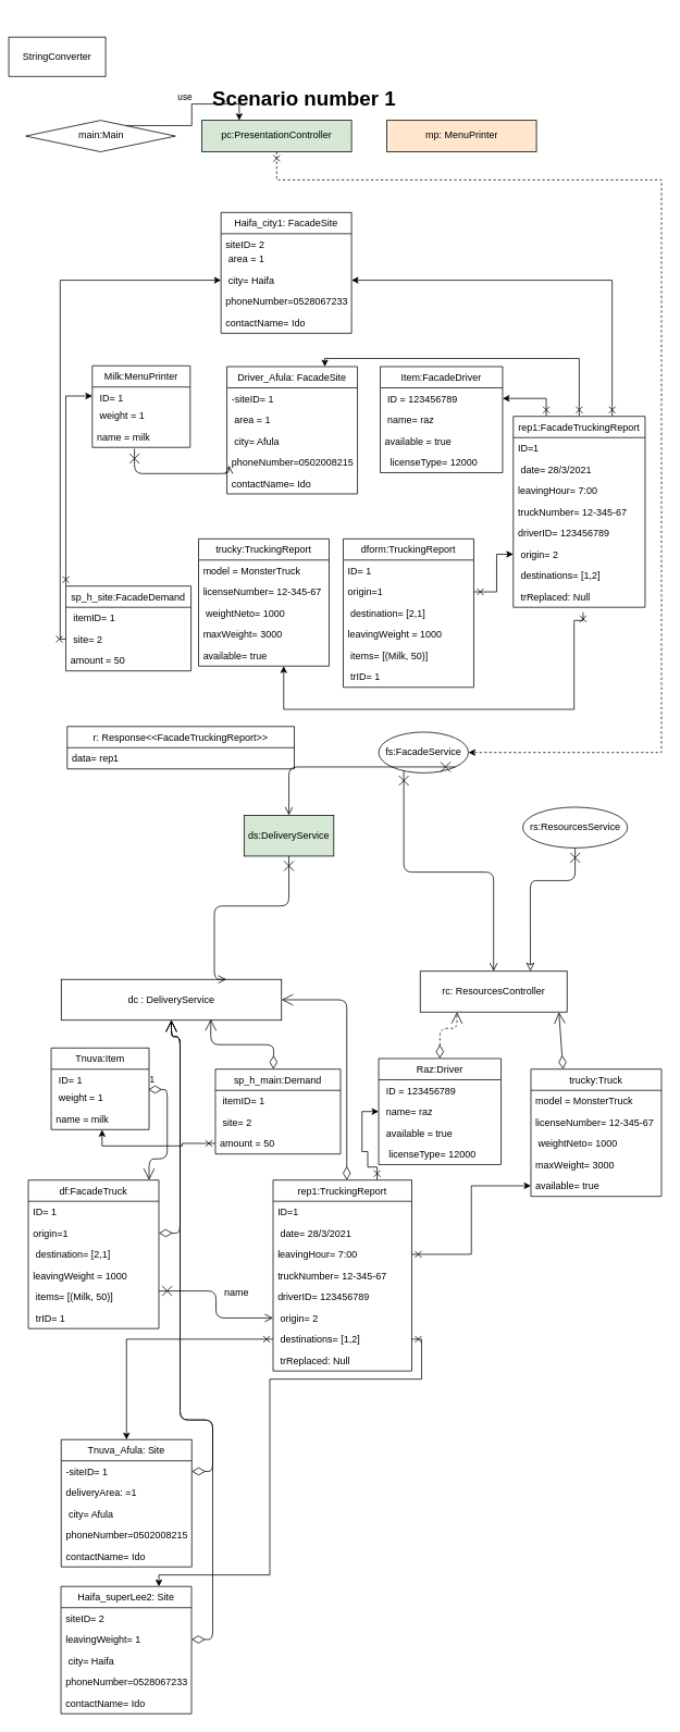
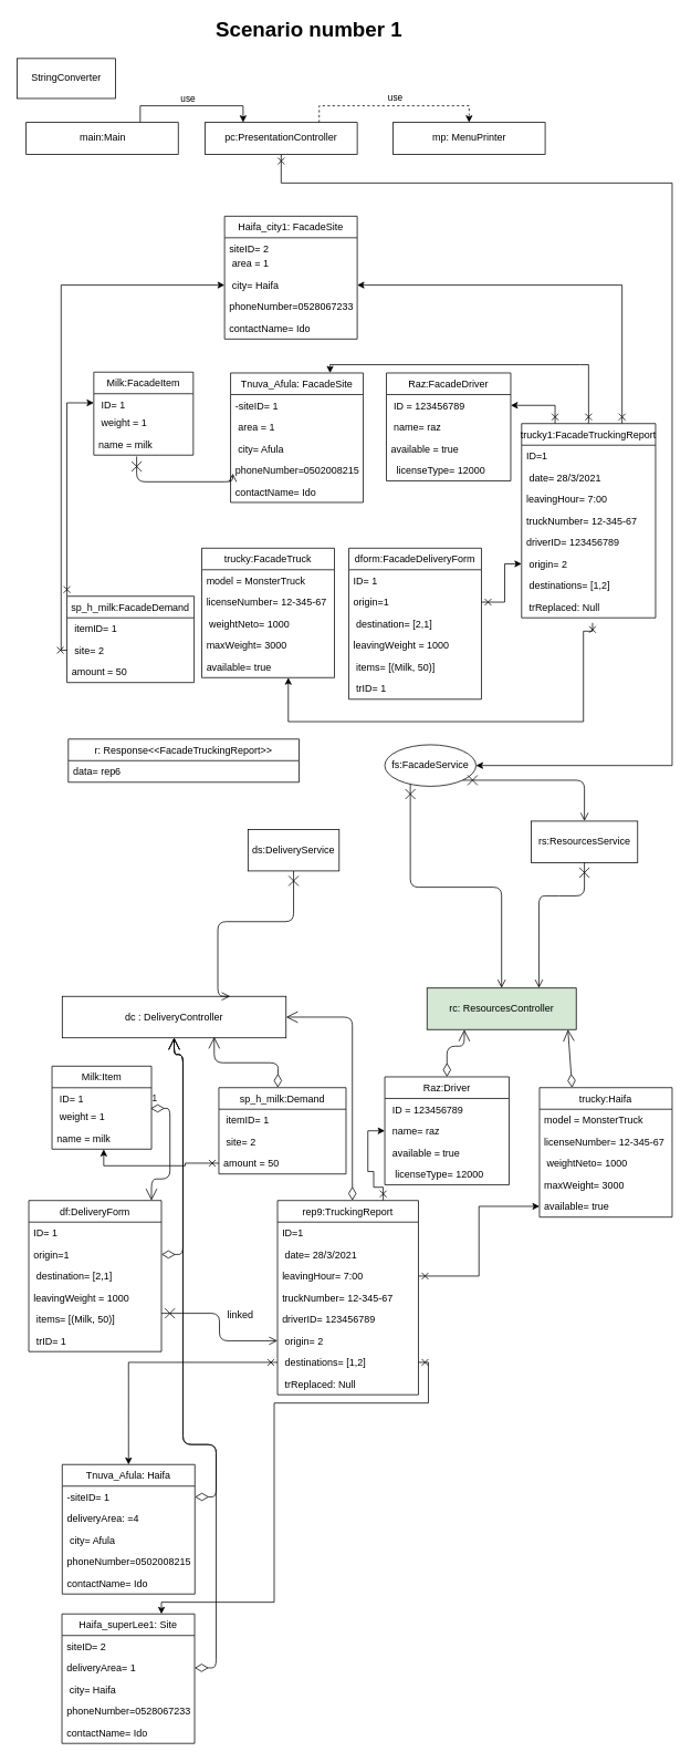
- <mxCell id="2" value="StringConverter" style="html=1;" parent="1" vertex="1"><mxGeometry x="10" y="44.999" width="118.73" height="48.148" as="geometry" /></mxCell>
+ <mxCell id="2" value="StringConverter" style="html=1;" parent="1" vertex="1"><mxGeometry x="20" y="69.999" width="118.73" height="48.148" as="geometry" /></mxCell>
- <mxCell id="86" value="Scenario number 1" style="text;align=center;fontStyle=1;verticalAlign=middle;spacingLeft=3;spacingRight=3;strokeColor=none;rotatable=0;points=[[0,0.5],[1,0.5]];portConstraint=eastwest;fontSize=25;" parent="1" vertex="1"><mxGeometry x="232.41" y="105" width="279.67" height="26" as="geometry" /></mxCell>
+ <mxCell id="86" value="Scenario number 1" style="text;align=center;fontStyle=1;verticalAlign=middle;spacingLeft=3;spacingRight=3;strokeColor=none;rotatable=0;points=[[0,0.5],[1,0.5]];portConstraint=eastwest;fontSize=25;" parent="1" vertex="1"><mxGeometry x="232.41" y="20" width="279.67" height="26" as="geometry" /></mxCell>
+ <mxCell id="3" style="edgeStyle=orthogonalEdgeStyle;rounded=0;orthogonalLoop=1;jettySize=auto;html=1;exitX=0.75;exitY=0;exitDx=0;exitDy=0;entryX=0.5;entryY=0;entryDx=0;entryDy=0;dashed=1;" parent="1" source="6" target="9" edge="1"><mxGeometry relative="1" as="geometry" /></mxCell>
+ <mxCell id="4" value="use" style="edgeLabel;html=1;align=center;verticalAlign=middle;resizable=0;points=[];" parent="3" vertex="1" connectable="0"><mxGeometry x="0.344" y="-2" relative="1" as="geometry"><mxPoint x="-36.79" y="-11.97" as="offset" /></mxGeometry></mxCell>
- <mxCell id="8" value="main:Main" style="rhombus;html=1;" parent="1" vertex="1"><mxGeometry x="30.794" y="147.036" width="183.492" height="38.519" as="geometry" /></mxCell>
+ <mxCell id="8" value="main:Main" style="html=1;" parent="1" vertex="1"><mxGeometry x="30.794" y="147.036" width="183.492" height="38.519" as="geometry" /></mxCell>
- <mxCell id="6" value="pc:PresentationController" style="html=1;fillColor=#d5e8d4;" parent="1" vertex="1"><mxGeometry x="246.667" y="147.036" width="183.492" height="38.519" as="geometry" /></mxCell>
+ <mxCell id="6" value="pc:PresentationController" style="html=1;" parent="1" vertex="1"><mxGeometry x="246.667" y="147.036" width="183.492" height="38.519" as="geometry" /></mxCell>
- <mxCell id="9" value="mp: MenuPrinter" style="html=1;fillColor=#ffe6cc;" parent="1" vertex="1"><mxGeometry x="473.333" y="147.036" width="183.492" height="38.519" as="geometry" /></mxCell>
+ <mxCell id="9" value="mp: MenuPrinter" style="html=1;" parent="1" vertex="1"><mxGeometry x="473.333" y="147.036" width="183.492" height="38.519" as="geometry" /></mxCell>
- <mxCell id="5" style="edgeStyle=orthogonalEdgeStyle;rounded=0;orthogonalLoop=1;jettySize=auto;html=1;exitX=0.5;exitY=1;exitDx=0;exitDy=0;startArrow=cross;startFill=0;fontSize=25;entryX=1;entryY=0.5;entryDx=0;entryDy=0;dashed=1;" parent="1" source="6" target="13" edge="1"><mxGeometry relative="1" as="geometry"><mxPoint x="860.833" y="600" as="targetPoint" /><Array as="points"><mxPoint x="338" y="220" /><mxPoint x="810" y="220" /><mxPoint x="810" y="922" /></Array></mxGeometry></mxCell>
+ <mxCell id="5" style="edgeStyle=orthogonalEdgeStyle;rounded=0;orthogonalLoop=1;jettySize=auto;html=1;exitX=0.5;exitY=1;exitDx=0;exitDy=0;startArrow=cross;startFill=0;fontSize=25;entryX=1;entryY=0.5;entryDx=0;entryDy=0;" parent="1" source="6" target="13" edge="1"><mxGeometry relative="1" as="geometry"><mxPoint x="860.833" y="600" as="targetPoint" /><Array as="points"><mxPoint x="338" y="220" /><mxPoint x="810" y="220" /><mxPoint x="810" y="922" /></Array></mxGeometry></mxCell>
- <mxCell id="32" value="Milk:MenuPrinter" style="swimlane;fontStyle=0;childLayout=stackLayout;horizontal=1;startSize=26;horizontalStack=0;resizeParent=1;resizeParentMax=0;resizeLast=0;collapsible=1;marginBottom=0;swimlaneFillColor=#ffffff;" parent="1" vertex="1"><mxGeometry x="112.413" y="447.89" width="120" height="100" as="geometry" /></mxCell>
+ <mxCell id="32" value="Milk:FacadeItem" style="swimlane;fontStyle=0;childLayout=stackLayout;horizontal=1;startSize=26;horizontalStack=0;resizeParent=1;resizeParentMax=0;resizeLast=0;collapsible=1;marginBottom=0;swimlaneFillColor=#ffffff;" parent="1" vertex="1"><mxGeometry x="112.413" y="447.89" width="120" height="100" as="geometry" /></mxCell>
- <mxCell id="48" value="Driver_Afula: FacadeSite" style="swimlane;fontStyle=0;childLayout=stackLayout;horizontal=1;startSize=26;horizontalStack=0;resizeParent=1;resizeParentMax=0;resizeLast=0;collapsible=1;marginBottom=0;swimlaneFillColor=#ffffff;" parent="1" vertex="1"><mxGeometry x="277.413" y="448.89" width="160" height="156" as="geometry" /></mxCell>
+ <mxCell id="48" value="Tnuva_Afula: FacadeSite" style="swimlane;fontStyle=0;childLayout=stackLayout;horizontal=1;startSize=26;horizontalStack=0;resizeParent=1;resizeParentMax=0;resizeLast=0;collapsible=1;marginBottom=0;swimlaneFillColor=#ffffff;" parent="1" vertex="1"><mxGeometry x="277.413" y="448.89" width="160" height="156" as="geometry" /></mxCell>
- <mxCell id="54" value="Item:FacadeDriver" style="swimlane;fontStyle=0;childLayout=stackLayout;horizontal=1;startSize=26;horizontalStack=0;resizeParent=1;resizeParentMax=0;resizeLast=0;collapsible=1;marginBottom=0;swimlaneFillColor=#ffffff;" parent="1" vertex="1"><mxGeometry x="465.333" y="448.89" width="150" height="130" as="geometry" /></mxCell>
+ <mxCell id="54" value="Raz:FacadeDriver" style="swimlane;fontStyle=0;childLayout=stackLayout;horizontal=1;startSize=26;horizontalStack=0;resizeParent=1;resizeParentMax=0;resizeLast=0;collapsible=1;marginBottom=0;swimlaneFillColor=#ffffff;" parent="1" vertex="1"><mxGeometry x="465.333" y="448.89" width="150" height="130" as="geometry" /></mxCell>
- <mxCell id="39" value="rep1:FacadeTruckingReport" style="swimlane;fontStyle=0;childLayout=stackLayout;horizontal=1;startSize=26;horizontalStack=0;resizeParent=1;resizeParentMax=0;resizeLast=0;collapsible=1;marginBottom=0;swimlaneFillColor=#ffffff;" parent="1" vertex="1"><mxGeometry x="628.41" y="509.89" width="161.59" height="234" as="geometry" /></mxCell>
+ <mxCell id="39" value="trucky1:FacadeTruckingReport" style="swimlane;fontStyle=0;childLayout=stackLayout;horizontal=1;startSize=26;horizontalStack=0;resizeParent=1;resizeParentMax=0;resizeLast=0;collapsible=1;marginBottom=0;swimlaneFillColor=#ffffff;" parent="1" vertex="1"><mxGeometry x="628.41" y="509.89" width="161.59" height="234" as="geometry" /></mxCell>
- <mxCell id="71" value="trucky:TruckingReport" style="swimlane;fontStyle=0;childLayout=stackLayout;horizontal=1;startSize=26;horizontalStack=0;resizeParent=1;resizeParentMax=0;resizeLast=0;collapsible=1;marginBottom=0;swimlaneFillColor=#ffffff;" parent="1" vertex="1"><mxGeometry x="242.663" y="660" width="160" height="156" as="geometry" /></mxCell>
+ <mxCell id="71" value="trucky:FacadeTruck" style="swimlane;fontStyle=0;childLayout=stackLayout;horizontal=1;startSize=26;horizontalStack=0;resizeParent=1;resizeParentMax=0;resizeLast=0;collapsible=1;marginBottom=0;swimlaneFillColor=#ffffff;" parent="1" vertex="1"><mxGeometry x="242.663" y="660" width="160" height="156" as="geometry" /></mxCell>
- <mxCell id="59" value="dform:TruckingReport" style="swimlane;fontStyle=0;childLayout=stackLayout;horizontal=1;startSize=26;horizontalStack=0;resizeParent=1;resizeParentMax=0;resizeLast=0;collapsible=1;marginBottom=0;swimlaneFillColor=#ffffff;" parent="1" vertex="1"><mxGeometry x="420.003" y="660" width="160" height="182" as="geometry" /></mxCell>
+ <mxCell id="59" value="dform:FacadeDeliveryForm" style="swimlane;fontStyle=0;childLayout=stackLayout;horizontal=1;startSize=26;horizontalStack=0;resizeParent=1;resizeParentMax=0;resizeLast=0;collapsible=1;marginBottom=0;swimlaneFillColor=#ffffff;" parent="1" vertex="1"><mxGeometry x="420.003" y="660" width="160" height="182" as="geometry" /></mxCell>
- <mxCell id="67" value="sp_h_site:FacadeDemand" style="swimlane;fontStyle=0;childLayout=stackLayout;horizontal=1;startSize=26;horizontalStack=0;resizeParent=1;resizeParentMax=0;resizeLast=0;collapsible=1;marginBottom=0;swimlaneFillColor=#ffffff;" parent="1" vertex="1"><mxGeometry x="80" y="717.89" width="153.41" height="104" as="geometry" /></mxCell>
+ <mxCell id="67" value="sp_h_milk:FacadeDemand" style="swimlane;fontStyle=0;childLayout=stackLayout;horizontal=1;startSize=26;horizontalStack=0;resizeParent=1;resizeParentMax=0;resizeLast=0;collapsible=1;marginBottom=0;swimlaneFillColor=#ffffff;" parent="1" vertex="1"><mxGeometry x="80" y="717.89" width="153.41" height="104" as="geometry" /></mxCell>
- <mxCell id="12" value="data= rep1" style="text;strokeColor=none;fillColor=none;align=left;verticalAlign=top;spacingLeft=4;spacingRight=4;overflow=hidden;rotatable=0;points=[[0,0.5],[1,0.5]];portConstraint=eastwest;" parent="11" vertex="1"><mxGeometry y="26" width="278.33" height="26" as="geometry" /></mxCell>
+ <mxCell id="12" value="data= rep6" style="text;strokeColor=none;fillColor=none;align=left;verticalAlign=top;spacingLeft=4;spacingRight=4;overflow=hidden;rotatable=0;points=[[0,0.5],[1,0.5]];portConstraint=eastwest;" parent="11" vertex="1"><mxGeometry y="26" width="278.33" height="26" as="geometry" /></mxCell>
- <mxCell id="17" value="" style="endArrow=open;startArrow=cross;endFill=0;startFill=0;endSize=8;startSize=10;html=1;exitX=1;exitY=1;exitDx=0;exitDy=0;edgeStyle=orthogonalEdgeStyle;" parent="1" source="13" target="15" edge="1"><mxGeometry width="160" relative="1" as="geometry"><mxPoint x="503.413" y="888.89" as="sourcePoint" /><mxPoint x="503.413" y="952.89" as="targetPoint" /></mxGeometry></mxCell>
+ <mxCell id="17" value="" style="endArrow=open;startArrow=cross;endFill=0;startFill=0;endSize=8;startSize=10;html=1;exitX=1;exitY=1;exitDx=0;exitDy=0;entryX=0.5;entryY=0;entryDx=0;entryDy=0;edgeStyle=orthogonalEdgeStyle;" parent="1" source="13" target="14" edge="1"><mxGeometry width="160" relative="1" as="geometry"><mxPoint x="503.413" y="888.89" as="sourcePoint" /><mxPoint x="503.413" y="952.89" as="targetPoint" /></mxGeometry></mxCell>
- <mxCell id="14" value="rs:ResourcesService" style="ellipse;html=1;fillColor=#ffffff;" parent="1" vertex="1"><mxGeometry x="640" y="988.89" width="128.41" height="50" as="geometry" /></mxCell>
+ <mxCell id="14" value="rs:ResourcesService" style="html=1;fillColor=#ffffff;" parent="1" vertex="1"><mxGeometry x="640" y="988.89" width="128.41" height="50" as="geometry" /></mxCell>
- <mxCell id="15" value="ds:DeliveryService" style="html=1;fillColor=#d5e8d4;" parent="1" vertex="1"><mxGeometry x="298.413" y="998.89" width="110" height="50" as="geometry" /></mxCell>
+ <mxCell id="15" value="ds:DeliveryService" style="html=1;fillColor=#ffffff;" parent="1" vertex="1"><mxGeometry x="298.413" y="998.89" width="110" height="50" as="geometry" /></mxCell>
- <mxCell id="21" value="" style="endArrow=classic;startArrow=cross;endFill=0;startFill=0;endSize=8;startSize=10;html=1;strokeColor=#000000;exitX=0.5;exitY=1;exitDx=0;exitDy=0;entryX=0.75;entryY=0;entryDx=0;entryDy=0;edgeStyle=orthogonalEdgeStyle;" parent="1" source="14" target="18" edge="1"><mxGeometry width="160" relative="1" as="geometry"><mxPoint x="338.413" y="1098.89" as="sourcePoint" /><mxPoint x="498.413" y="1098.89" as="targetPoint" /><Array as="points"><mxPoint x="673.413" y="1078.89" /><mxPoint x="633.413" y="1078.89" /></Array></mxGeometry></mxCell>
+ <mxCell id="21" value="" style="endArrow=open;startArrow=cross;endFill=0;startFill=0;endSize=8;startSize=10;html=1;strokeColor=#000000;exitX=0.5;exitY=1;exitDx=0;exitDy=0;entryX=0.75;entryY=0;entryDx=0;entryDy=0;edgeStyle=orthogonalEdgeStyle;" parent="1" source="14" target="18" edge="1"><mxGeometry width="160" relative="1" as="geometry"><mxPoint x="338.413" y="1098.89" as="sourcePoint" /><mxPoint x="498.413" y="1098.89" as="targetPoint" /><Array as="points"><mxPoint x="673.413" y="1078.89" /><mxPoint x="633.413" y="1078.89" /></Array></mxGeometry></mxCell>
- <mxCell id="18" value="rc: ResourcesController" style="html=1;fillColor=#ffffff;" parent="1" vertex="1"><mxGeometry x="514.333" y="1190" width="180" height="50" as="geometry" /></mxCell>
+ <mxCell id="18" value="rc: ResourcesController" style="html=1;fillColor=#d5e8d4;" parent="1" vertex="1"><mxGeometry x="514.333" y="1190" width="180" height="50" as="geometry" /></mxCell>
- <mxCell id="22" value="dc : DeliveryService" style="html=1;fillColor=#ffffff;" parent="1" vertex="1"><mxGeometry x="74.333" y="1200" width="270" height="50" as="geometry" /></mxCell>
+ <mxCell id="22" value="dc : DeliveryController" style="html=1;fillColor=#ffffff;" parent="1" vertex="1"><mxGeometry x="74.333" y="1200" width="270" height="50" as="geometry" /></mxCell>
- <mxCell id="19" value="" style="endArrow=open;html=1;endSize=12;startArrow=diamondThin;startSize=14;startFill=0;edgeStyle=orthogonalEdgeStyle;align=left;verticalAlign=bottom;entryX=0.25;entryY=1;entryDx=0;entryDy=0;exitX=0.5;exitY=0;exitDx=0;exitDy=0;dashed=1;" parent="1" source="97" target="18" edge="1"><mxGeometry x="-0.762" relative="1" as="geometry"><mxPoint x="559.333" y="1310" as="sourcePoint" /><mxPoint x="534.333" y="1280" as="targetPoint" /><Array as="points"><mxPoint x="538" y="1260" /><mxPoint x="559" y="1260" /></Array><mxPoint as="offset" /></mxGeometry></mxCell>
+ <mxCell id="19" value="" style="endArrow=open;html=1;endSize=12;startArrow=diamondThin;startSize=14;startFill=0;edgeStyle=orthogonalEdgeStyle;align=left;verticalAlign=bottom;entryX=0.25;entryY=1;entryDx=0;entryDy=0;exitX=0.5;exitY=0;exitDx=0;exitDy=0;" parent="1" source="97" target="18" edge="1"><mxGeometry x="-0.762" relative="1" as="geometry"><mxPoint x="559.333" y="1310" as="sourcePoint" /><mxPoint x="534.333" y="1280" as="targetPoint" /><Array as="points"><mxPoint x="538" y="1260" /><mxPoint x="559" y="1260" /></Array><mxPoint as="offset" /></mxGeometry></mxCell>
- <mxCell id="108" value="Tnuva:Item" style="swimlane;fontStyle=0;childLayout=stackLayout;horizontal=1;startSize=26;horizontalStack=0;resizeParent=1;resizeParentMax=0;resizeLast=0;collapsible=1;marginBottom=0;swimlaneFillColor=#ffffff;" parent="1" vertex="1"><mxGeometry x="62.003" y="1284.11" width="120" height="100" as="geometry" /></mxCell>
+ <mxCell id="108" value="Milk:Item" style="swimlane;fontStyle=0;childLayout=stackLayout;horizontal=1;startSize=26;horizontalStack=0;resizeParent=1;resizeParentMax=0;resizeLast=0;collapsible=1;marginBottom=0;swimlaneFillColor=#ffffff;" parent="1" vertex="1"><mxGeometry x="62.003" y="1284.11" width="120" height="100" as="geometry" /></mxCell>
- <mxCell id="125" value="sp_h_main:Demand" style="swimlane;fontStyle=0;childLayout=stackLayout;horizontal=1;startSize=26;horizontalStack=0;resizeParent=1;resizeParentMax=0;resizeLast=0;collapsible=1;marginBottom=0;swimlaneFillColor=#ffffff;" parent="1" vertex="1"><mxGeometry x="263.25" y="1310" width="153.41" height="104" as="geometry" /></mxCell>
+ <mxCell id="125" value="sp_h_milk:Demand" style="swimlane;fontStyle=0;childLayout=stackLayout;horizontal=1;startSize=26;horizontalStack=0;resizeParent=1;resizeParentMax=0;resizeLast=0;collapsible=1;marginBottom=0;swimlaneFillColor=#ffffff;" parent="1" vertex="1"><mxGeometry x="263.25" y="1310" width="153.41" height="104" as="geometry" /></mxCell>
- <mxCell id="119" value="trucky:Truck" style="swimlane;fontStyle=0;childLayout=stackLayout;horizontal=1;startSize=26;horizontalStack=0;resizeParent=1;resizeParentMax=0;resizeLast=0;collapsible=1;marginBottom=0;swimlaneFillColor=#ffffff;" parent="1" vertex="1"><mxGeometry x="650.003" y="1310" width="160" height="156" as="geometry" /></mxCell>
+ <mxCell id="119" value="trucky:Haifa" style="swimlane;fontStyle=0;childLayout=stackLayout;horizontal=1;startSize=26;horizontalStack=0;resizeParent=1;resizeParentMax=0;resizeLast=0;collapsible=1;marginBottom=0;swimlaneFillColor=#ffffff;" parent="1" vertex="1"><mxGeometry x="650.003" y="1310" width="160" height="156" as="geometry" /></mxCell>
- <mxCell id="129" value="df:FacadeTruck" style="swimlane;fontStyle=0;childLayout=stackLayout;horizontal=1;startSize=26;horizontalStack=0;resizeParent=1;resizeParentMax=0;resizeLast=0;collapsible=1;marginBottom=0;swimlaneFillColor=#ffffff;" parent="1" vertex="1"><mxGeometry x="34.003" y="1446" width="160" height="182" as="geometry" /></mxCell>
+ <mxCell id="129" value="df:DeliveryForm" style="swimlane;fontStyle=0;childLayout=stackLayout;horizontal=1;startSize=26;horizontalStack=0;resizeParent=1;resizeParentMax=0;resizeLast=0;collapsible=1;marginBottom=0;swimlaneFillColor=#ffffff;" parent="1" vertex="1"><mxGeometry x="34.003" y="1446" width="160" height="182" as="geometry" /></mxCell>
- <mxCell id="88" value="rep1:TruckingReport" style="swimlane;fontStyle=0;childLayout=stackLayout;horizontal=1;startSize=26;horizontalStack=0;resizeParent=1;resizeParentMax=0;resizeLast=0;collapsible=1;marginBottom=0;swimlaneFillColor=#ffffff;" parent="1" vertex="1"><mxGeometry x="334" y="1446" width="170" height="234" as="geometry" /></mxCell>
+ <mxCell id="88" value="rep9:TruckingReport" style="swimlane;fontStyle=0;childLayout=stackLayout;horizontal=1;startSize=26;horizontalStack=0;resizeParent=1;resizeParentMax=0;resizeLast=0;collapsible=1;marginBottom=0;swimlaneFillColor=#ffffff;" parent="1" vertex="1"><mxGeometry x="334" y="1446" width="170" height="234" as="geometry" /></mxCell>
- <mxCell id="28" value="name" style="text;html=1;align=center;verticalAlign=middle;resizable=0;points=[];autosize=1;" parent="27" vertex="1"><mxGeometry width="50" height="20" as="geometry" /></mxCell>
+ <mxCell id="28" value="linked" style="text;html=1;align=center;verticalAlign=middle;resizable=0;points=[];autosize=1;" parent="27" vertex="1"><mxGeometry width="50" height="20" as="geometry" /></mxCell>
- <mxCell id="102" value="Tnuva_Afula: Site" style="swimlane;fontStyle=0;childLayout=stackLayout;horizontal=1;startSize=26;horizontalStack=0;resizeParent=1;resizeParentMax=0;resizeLast=0;collapsible=1;marginBottom=0;swimlaneFillColor=#ffffff;" parent="1" vertex="1"><mxGeometry x="74.333" y="1764.11" width="160" height="156" as="geometry" /></mxCell>
+ <mxCell id="102" value="Tnuva_Afula: Haifa" style="swimlane;fontStyle=0;childLayout=stackLayout;horizontal=1;startSize=26;horizontalStack=0;resizeParent=1;resizeParentMax=0;resizeLast=0;collapsible=1;marginBottom=0;swimlaneFillColor=#ffffff;" parent="1" vertex="1"><mxGeometry x="74.333" y="1764.11" width="160" height="156" as="geometry" /></mxCell>
- <mxCell id="104" value="deliveryArea: =1" style="text;strokeColor=none;fillColor=none;align=left;verticalAlign=top;spacingLeft=4;spacingRight=4;overflow=hidden;rotatable=0;points=[[0,0.5],[1,0.5]];portConstraint=eastwest;" parent="102" vertex="1"><mxGeometry y="52" width="160" height="26" as="geometry" /></mxCell>
+ <mxCell id="104" value="deliveryArea: =4" style="text;strokeColor=none;fillColor=none;align=left;verticalAlign=top;spacingLeft=4;spacingRight=4;overflow=hidden;rotatable=0;points=[[0,0.5],[1,0.5]];portConstraint=eastwest;" parent="102" vertex="1"><mxGeometry y="52" width="160" height="26" as="geometry" /></mxCell>
- <mxCell id="112" value="Haifa_superLee2: Site" style="swimlane;fontStyle=0;childLayout=stackLayout;horizontal=1;startSize=26;horizontalStack=0;resizeParent=1;resizeParentMax=0;resizeLast=0;collapsible=1;marginBottom=0;swimlaneFillColor=#ffffff;" parent="1" vertex="1"><mxGeometry x="74.003" y="1944.11" width="160" height="156" as="geometry" /></mxCell>
+ <mxCell id="112" value="Haifa_superLee1: Site" style="swimlane;fontStyle=0;childLayout=stackLayout;horizontal=1;startSize=26;horizontalStack=0;resizeParent=1;resizeParentMax=0;resizeLast=0;collapsible=1;marginBottom=0;swimlaneFillColor=#ffffff;" parent="1" vertex="1"><mxGeometry x="74.003" y="1944.11" width="160" height="156" as="geometry" /></mxCell>
- <mxCell id="114" value="leavingWeight= 1" style="text;strokeColor=none;fillColor=none;align=left;verticalAlign=top;spacingLeft=4;spacingRight=4;overflow=hidden;rotatable=0;points=[[0,0.5],[1,0.5]];portConstraint=eastwest;" parent="112" vertex="1"><mxGeometry y="52" width="160" height="26" as="geometry" /></mxCell>
+ <mxCell id="114" value="deliveryArea= 1" style="text;strokeColor=none;fillColor=none;align=left;verticalAlign=top;spacingLeft=4;spacingRight=4;overflow=hidden;rotatable=0;points=[[0,0.5],[1,0.5]];portConstraint=eastwest;" parent="112" vertex="1"><mxGeometry y="52" width="160" height="26" as="geometry" /></mxCell>
